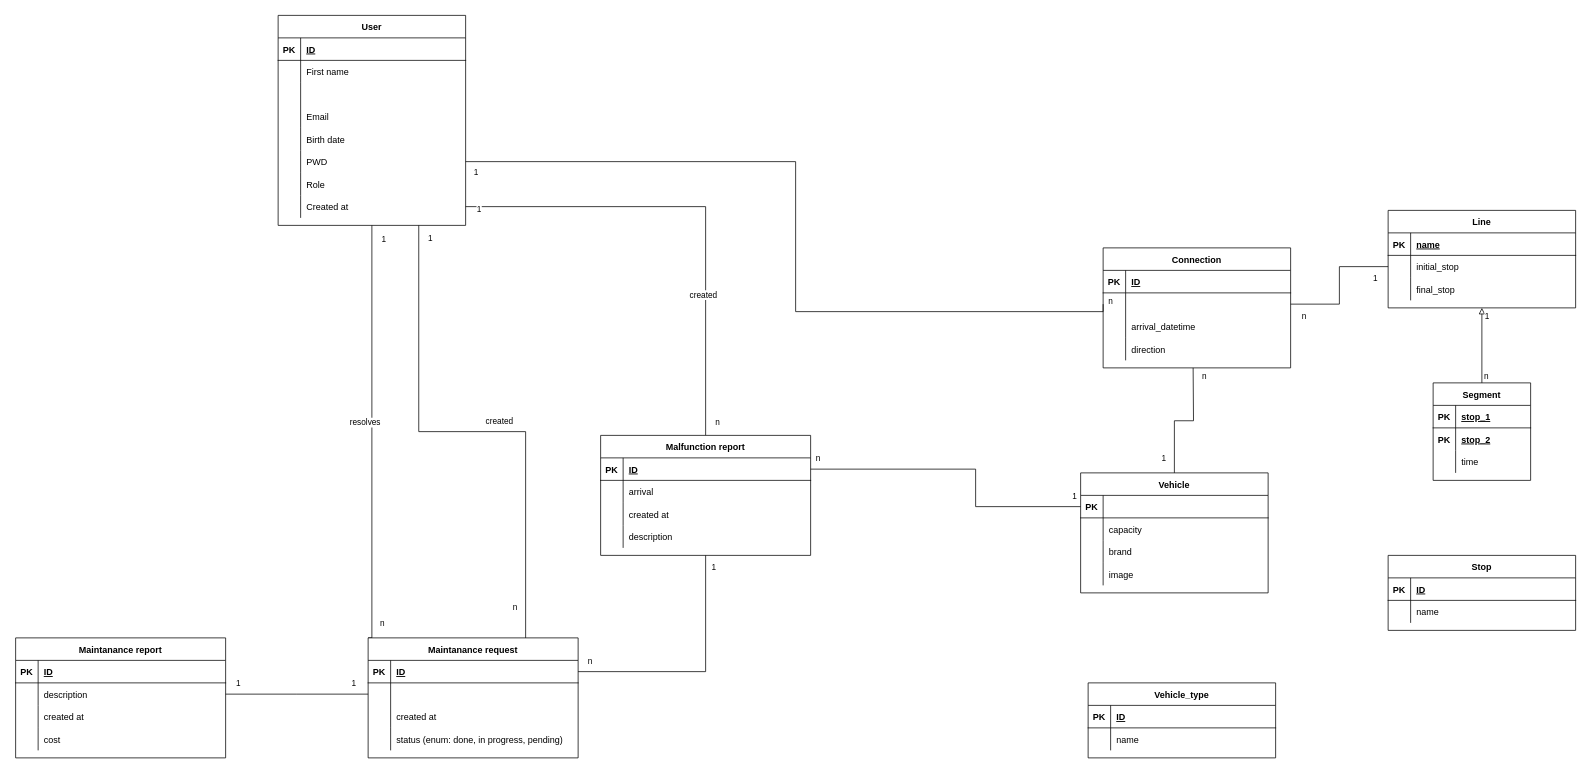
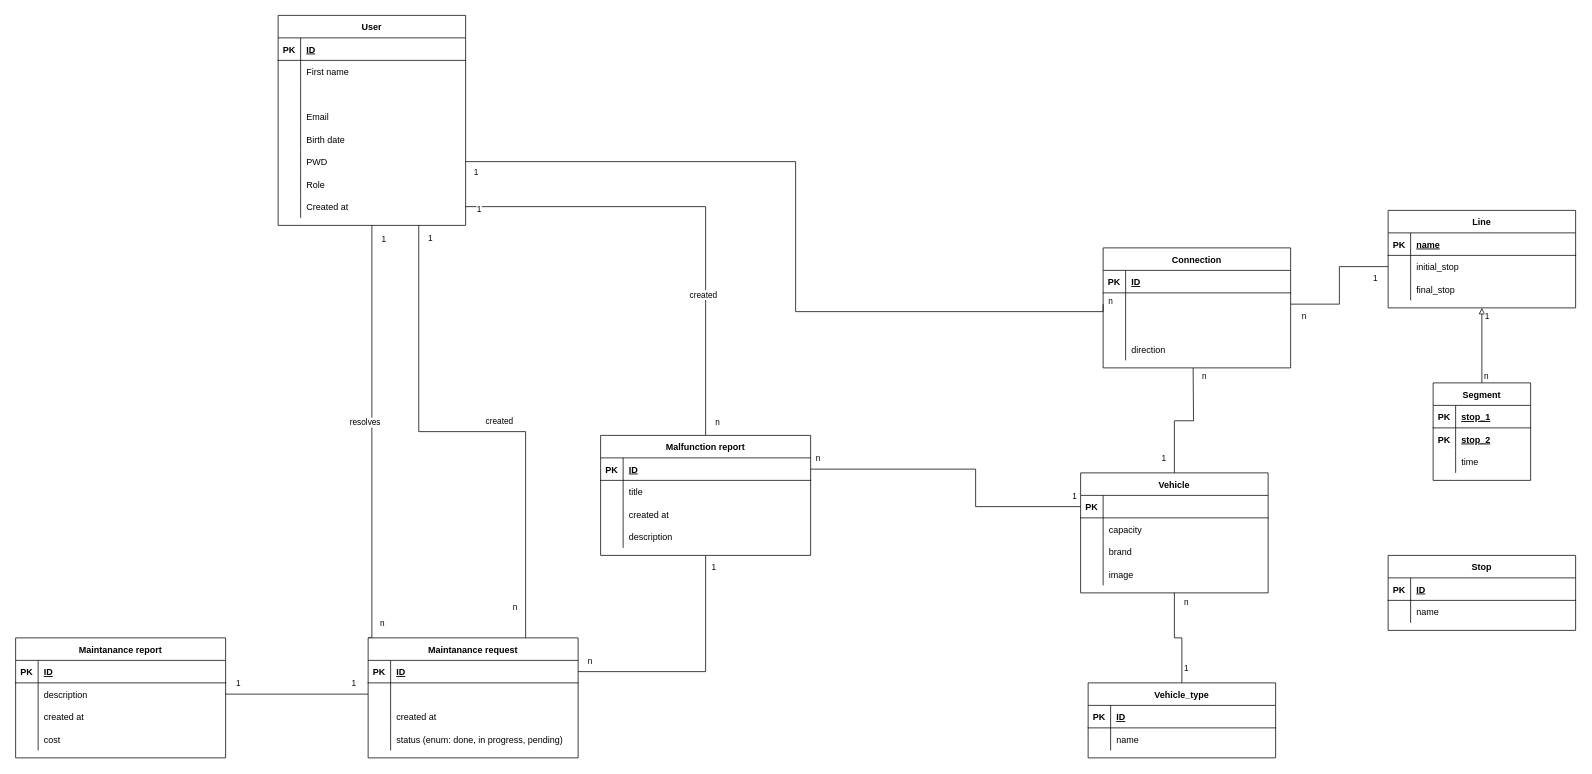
- <mxCell id="65" value="arrival_datetime" style="shape=partialRectangle;overflow=hidden;connectable=0;fillColor=none;top=0;left=0;bottom=0;right=0;align=left;spacingLeft=6;" parent="63" vertex="1"><mxGeometry x="30" width="220" height="30" as="geometry"><mxRectangle width="220" height="30" as="alternateBounds" /></mxGeometry></mxCell>
- <mxCell id="148" value="arrival" style="shape=partialRectangle;overflow=hidden;connectable=0;fillColor=none;top=0;left=0;bottom=0;right=0;align=left;spacingLeft=6;" parent="146" vertex="1"><mxGeometry x="30" width="250" height="30" as="geometry"><mxRectangle width="250" height="30" as="alternateBounds" /></mxGeometry></mxCell>
+ <mxCell id="148" value="title" style="shape=partialRectangle;overflow=hidden;connectable=0;fillColor=none;top=0;left=0;bottom=0;right=0;align=left;spacingLeft=6;" parent="146" vertex="1"><mxGeometry x="30" width="250" height="30" as="geometry"><mxRectangle width="250" height="30" as="alternateBounds" /></mxGeometry></mxCell>
+ <mxCell id="24" style="edgeStyle=orthogonalEdgeStyle;rounded=0;orthogonalLoop=1;jettySize=auto;html=1;exitX=0.5;exitY=1;exitDx=0;exitDy=0;endArrow=none;endFill=0;entryX=0.5;entryY=0;entryDx=0;entryDy=0;" parent="1" source="12" target="2" edge="1"><mxGeometry relative="1" as="geometry"><mxPoint x="1740" y="134.47" as="sourcePoint" /><mxPoint x="1850" y="134" as="targetPoint" /></mxGeometry></mxCell>
+ <mxCell id="25" value="n" style="edgeLabel;html=1;align=center;verticalAlign=middle;resizable=0;points=[];" parent="24" vertex="1" connectable="0"><mxGeometry x="-0.669" relative="1" as="geometry"><mxPoint x="15" y="-11" as="offset" /></mxGeometry></mxCell>
+ <mxCell id="26" value="1" style="edgeLabel;html=1;align=center;verticalAlign=middle;resizable=0;points=[];" parent="24" vertex="1" connectable="0"><mxGeometry x="0.795" y="3" relative="1" as="geometry"><mxPoint x="2" y="-7" as="offset" /></mxGeometry></mxCell>
